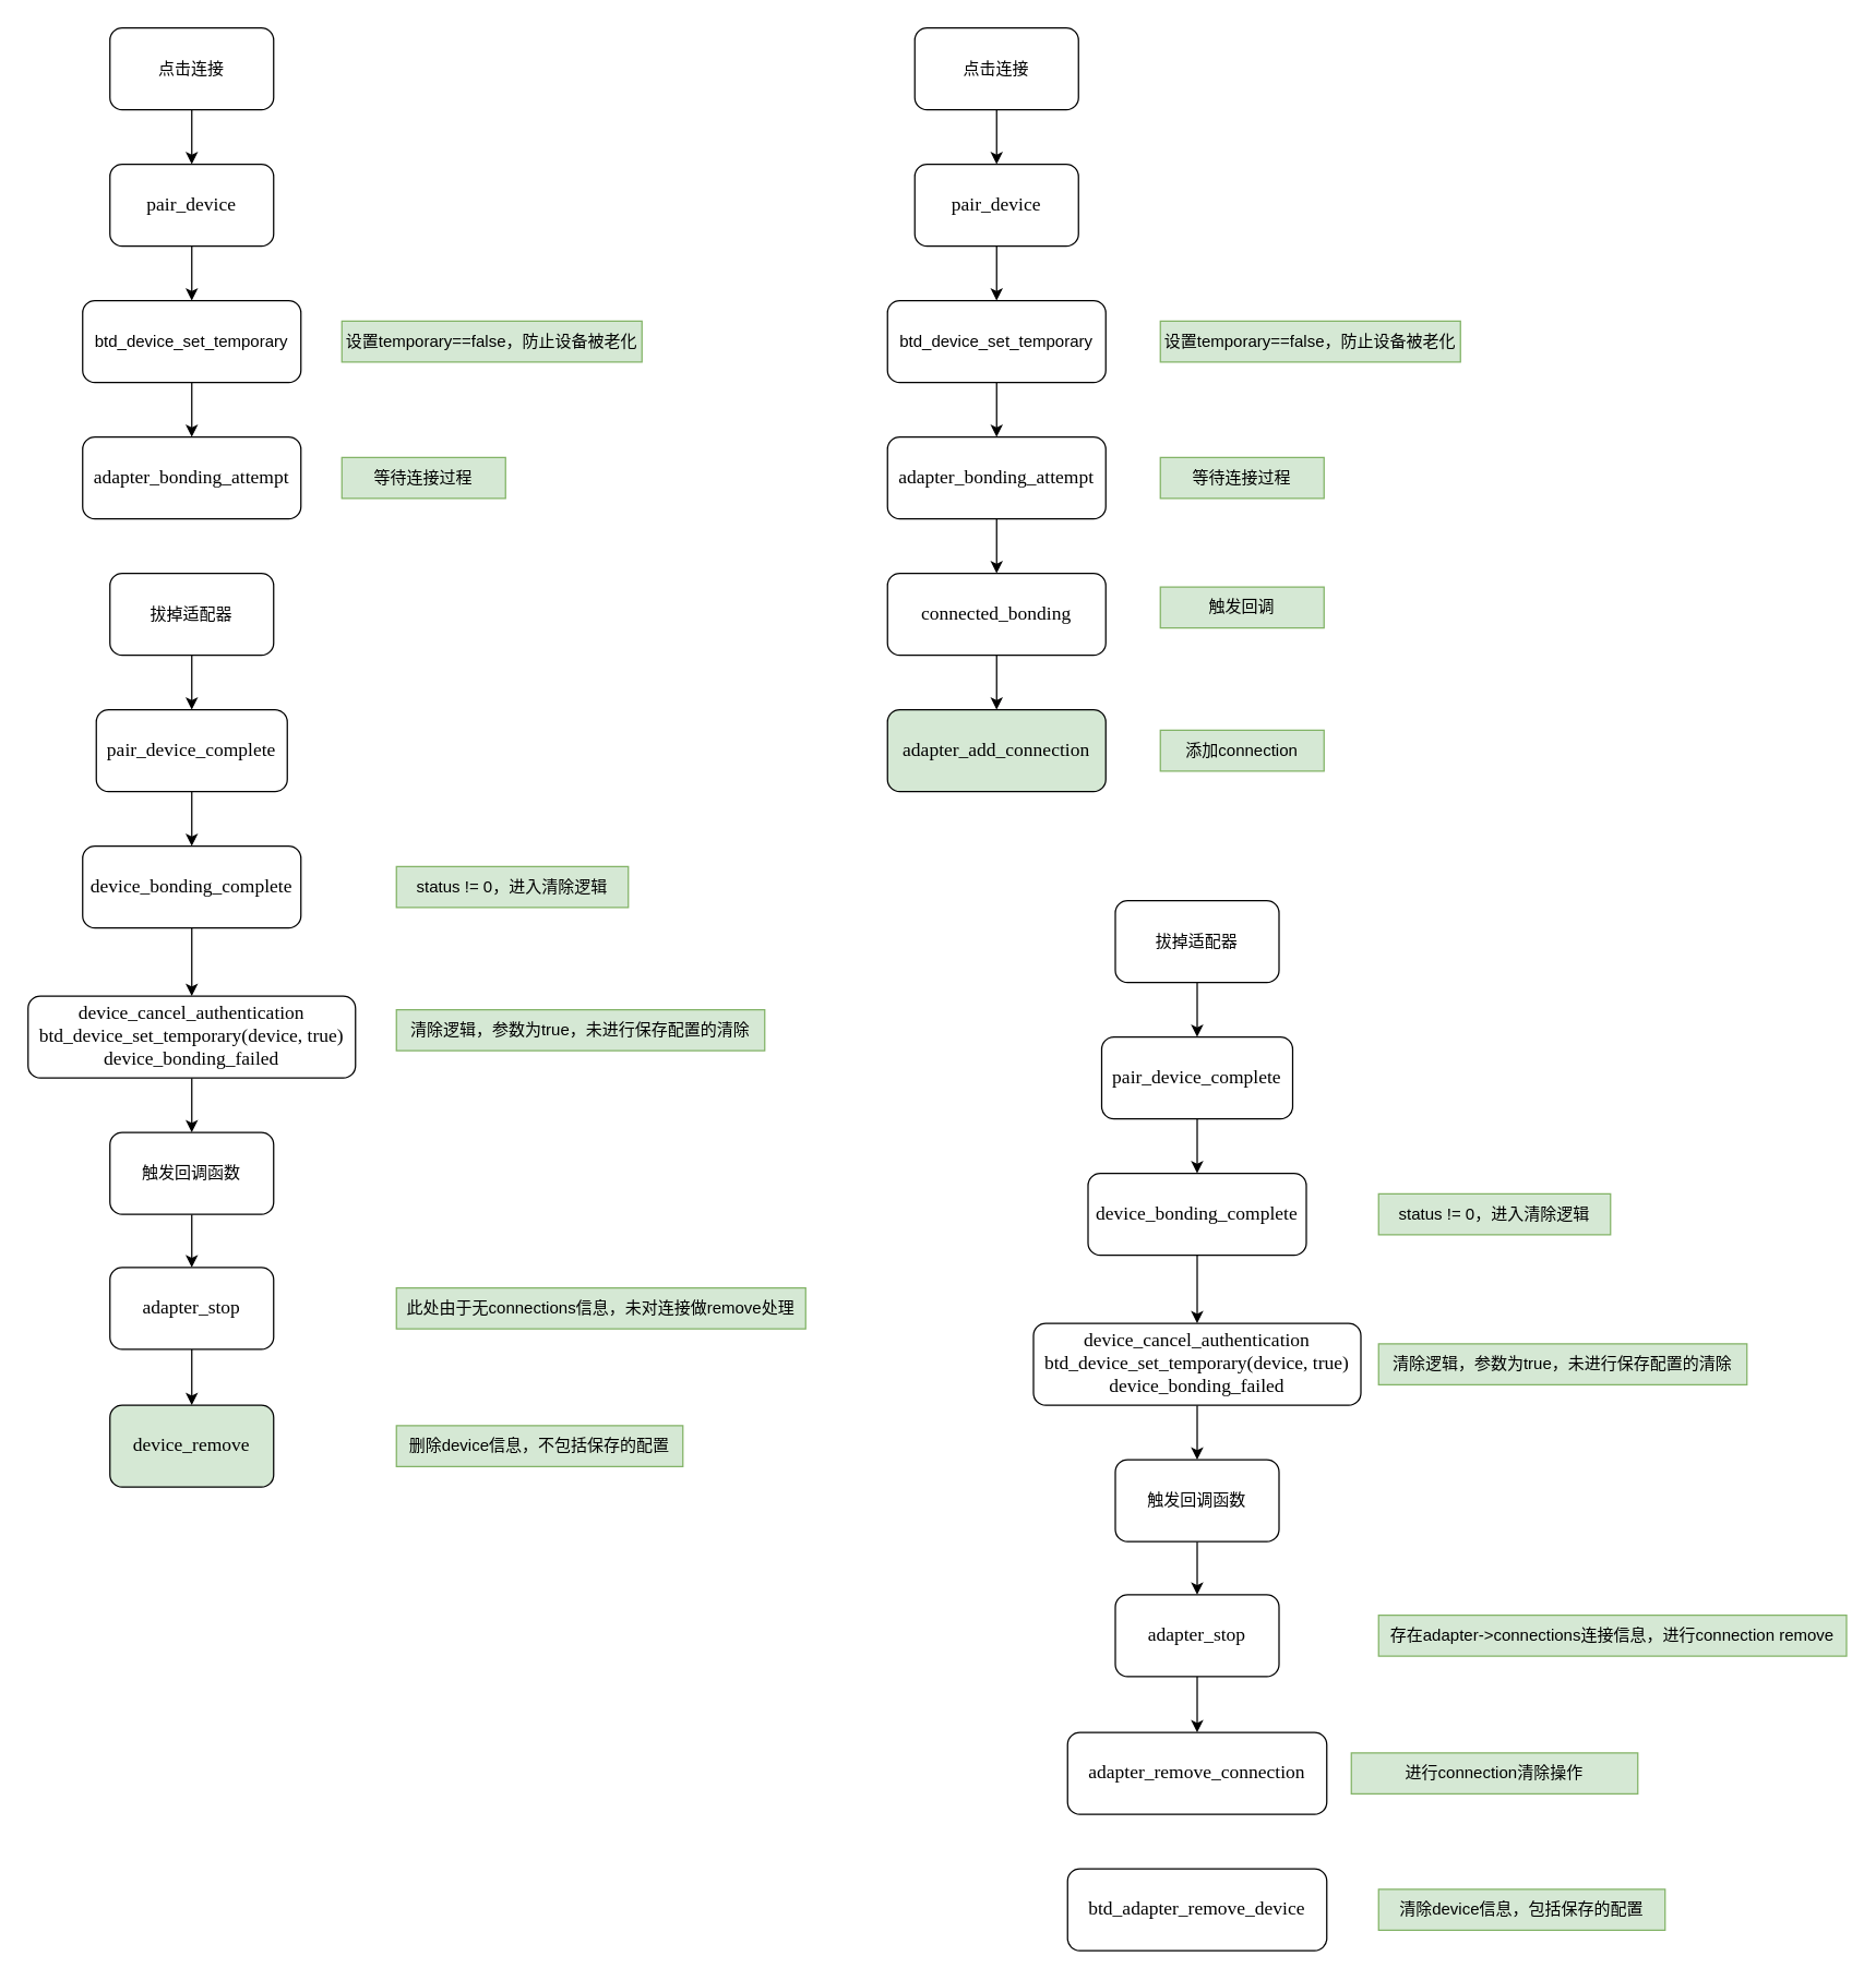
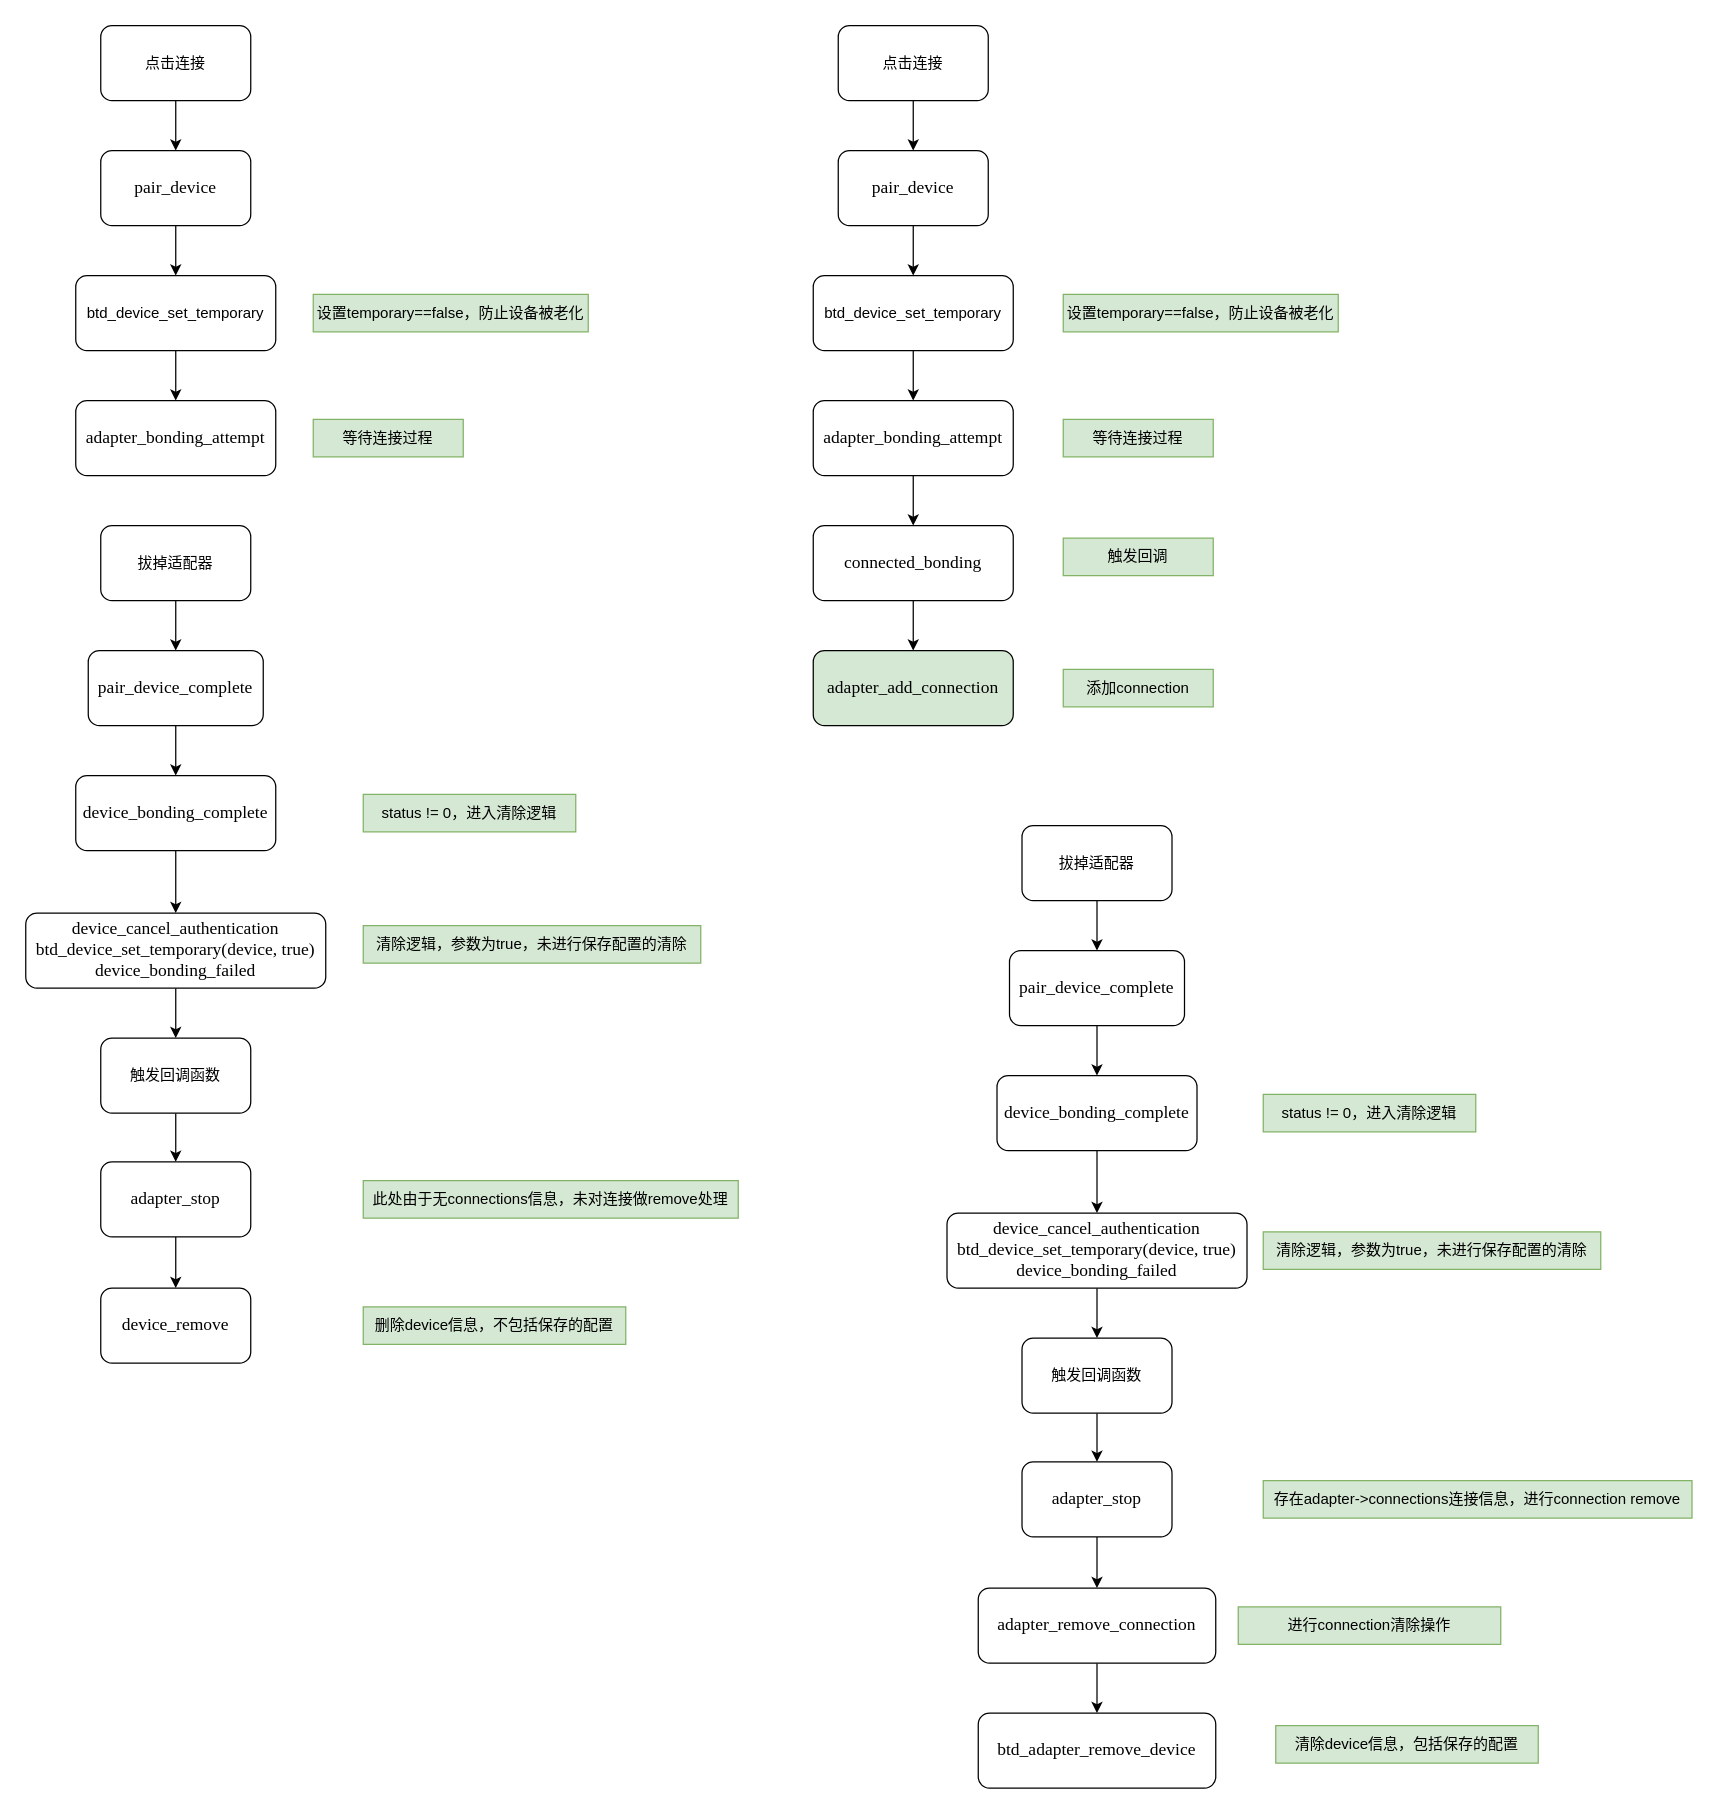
- <mxCell id="25" value="&lt;span style=&quot;font-family: &amp;#34;times new roman&amp;#34; ; font-size: 14px ; text-align: justify ; text-indent: 112px&quot;&gt;device_remove&lt;/span&gt;" style="whiteSpace=wrap;html=1;rounded=1;fillColor=#d5e8d4;" vertex="1" parent="1"><mxGeometry x="80" y="1030" width="120" height="60" as="geometry" /></mxCell>
+ <mxCell id="25" value="&lt;span style=&quot;font-family: &amp;#34;times new roman&amp;#34; ; font-size: 14px ; text-align: justify ; text-indent: 112px&quot;&gt;device_remove&lt;/span&gt;" style="whiteSpace=wrap;html=1;rounded=1;" vertex="1" parent="1"><mxGeometry x="80" y="1030" width="120" height="60" as="geometry" /></mxCell>
+ <mxCell id="57" value="" style="edgeStyle=orthogonalEdgeStyle;rounded=0;orthogonalLoop=1;jettySize=auto;html=1;" edge="1" parent="1" source="58" target="61"><mxGeometry relative="1" as="geometry" /></mxCell>
- <mxCell id="62" value="清除device信息，包括保存的配置" style="text;html=1;strokeColor=#82b366;fillColor=#d5e8d4;align=center;verticalAlign=middle;whiteSpace=wrap;rounded=0;" vertex="1" parent="1"><mxGeometry x="1010" y="1385" width="210" height="30" as="geometry" /></mxCell>
+ <mxCell id="62" value="清除device信息，包括保存的配置" style="text;html=1;strokeColor=#82b366;fillColor=#d5e8d4;align=center;verticalAlign=middle;whiteSpace=wrap;rounded=0;" vertex="1" parent="1"><mxGeometry x="1020" y="1380" width="210" height="30" as="geometry" /></mxCell>
